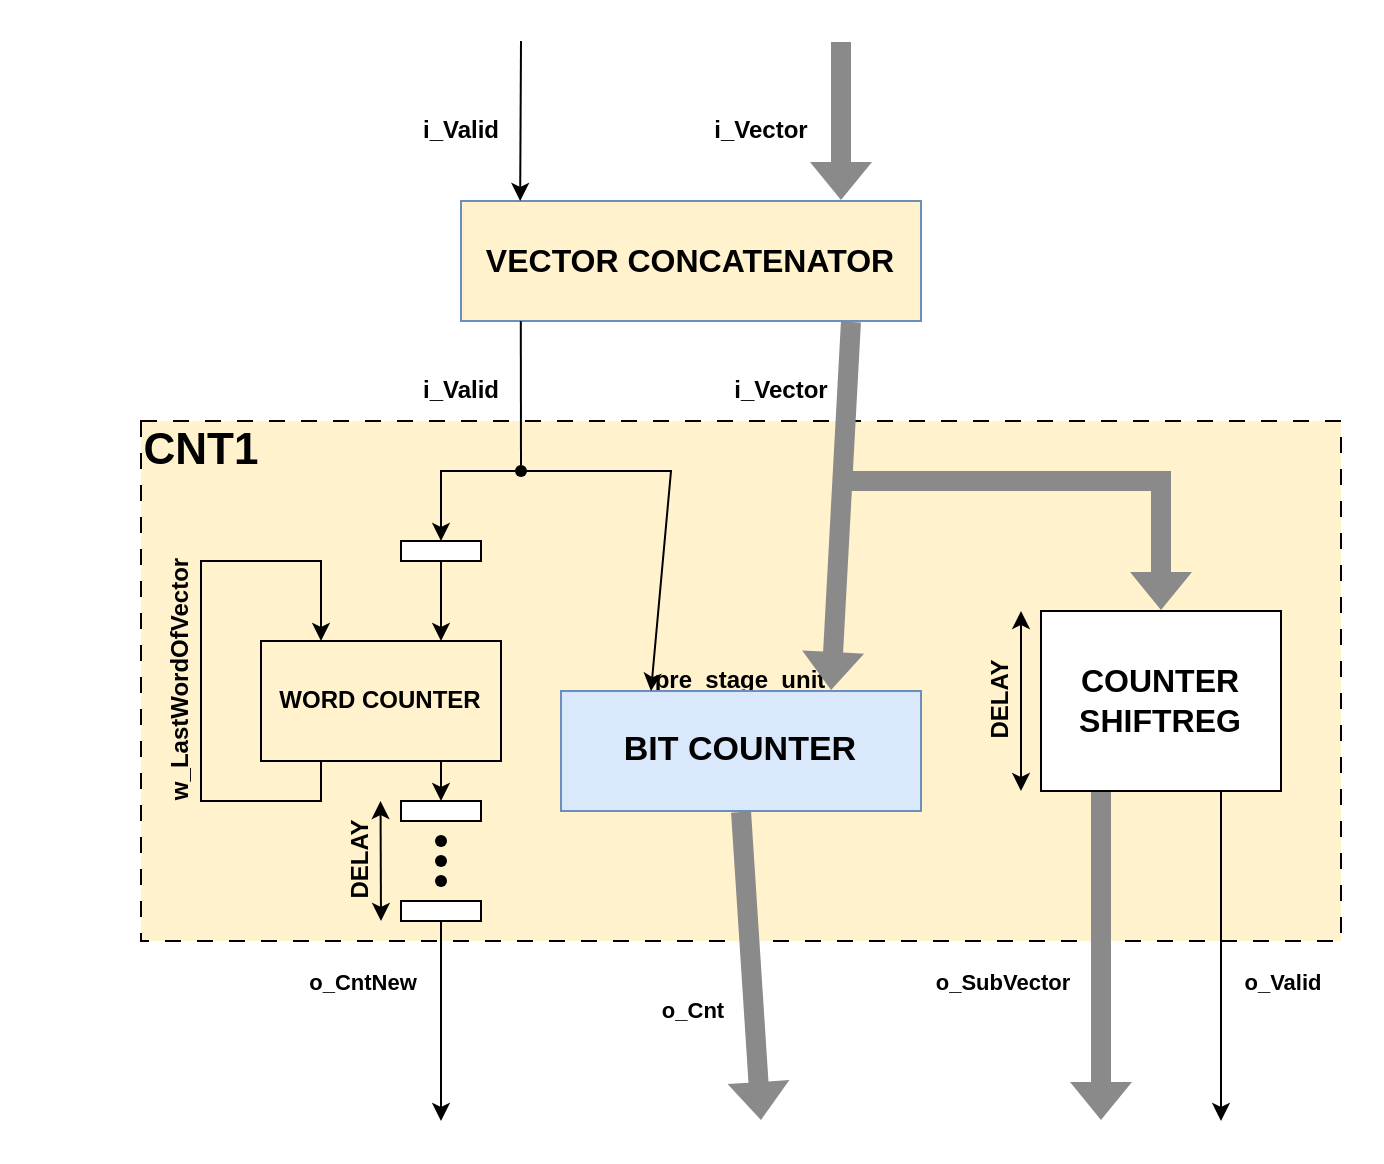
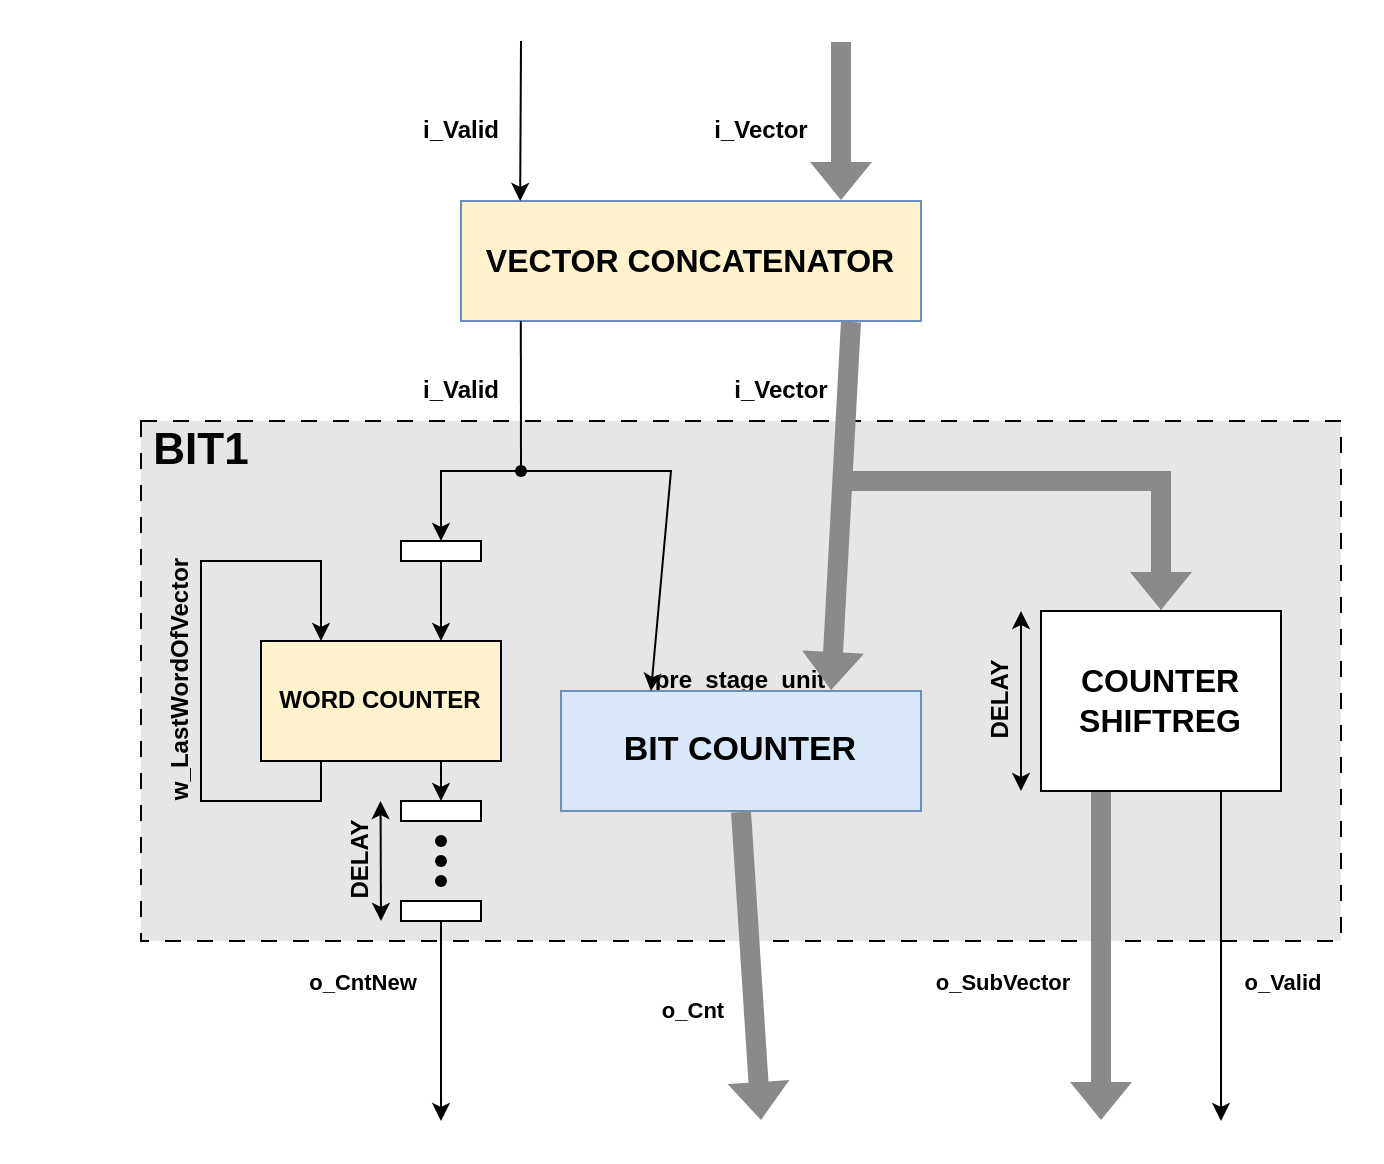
- <mxCell id="22" value="&lt;b&gt;&lt;font style=&quot;font-size: 22px;&quot;&gt;CNT1&lt;/font&gt;&lt;/b&gt;" style="text;html=1;align=center;verticalAlign=middle;resizable=0;points=[];autosize=1;strokeColor=none;fillColor=none;" parent="1" vertex="1"><mxGeometry y="205" width="80" height="40" as="geometry" x="60" /></mxCell>
+ <mxCell id="22" value="&lt;b&gt;&lt;font style=&quot;font-size: 22px;&quot;&gt;BIT1&lt;/font&gt;&lt;/b&gt;" style="text;html=1;align=center;verticalAlign=middle;resizable=0;points=[];autosize=1;strokeColor=none;fillColor=none;" parent="1" vertex="1"><mxGeometry y="205" width="80" height="40" as="geometry" x="60" /></mxCell>
- <mxCell id="2" value="&lt;b&gt;pre_stage_unit&lt;/b&gt;" style="rounded=0;whiteSpace=wrap;html=1;dashed=1;dashPattern=8 8;fillColor=#fff2cc;" parent="1" vertex="1"><mxGeometry x="70" y="210" width="600" height="260" as="geometry" /></mxCell>
+ <mxCell id="2" value="&lt;b&gt;pre_stage_unit&lt;/b&gt;" style="rounded=0;whiteSpace=wrap;html=1;dashed=1;dashPattern=8 8;fillColor=#E6E6E6;" parent="1" vertex="1"><mxGeometry x="70" y="210" width="600" height="260" as="geometry" /></mxCell>
